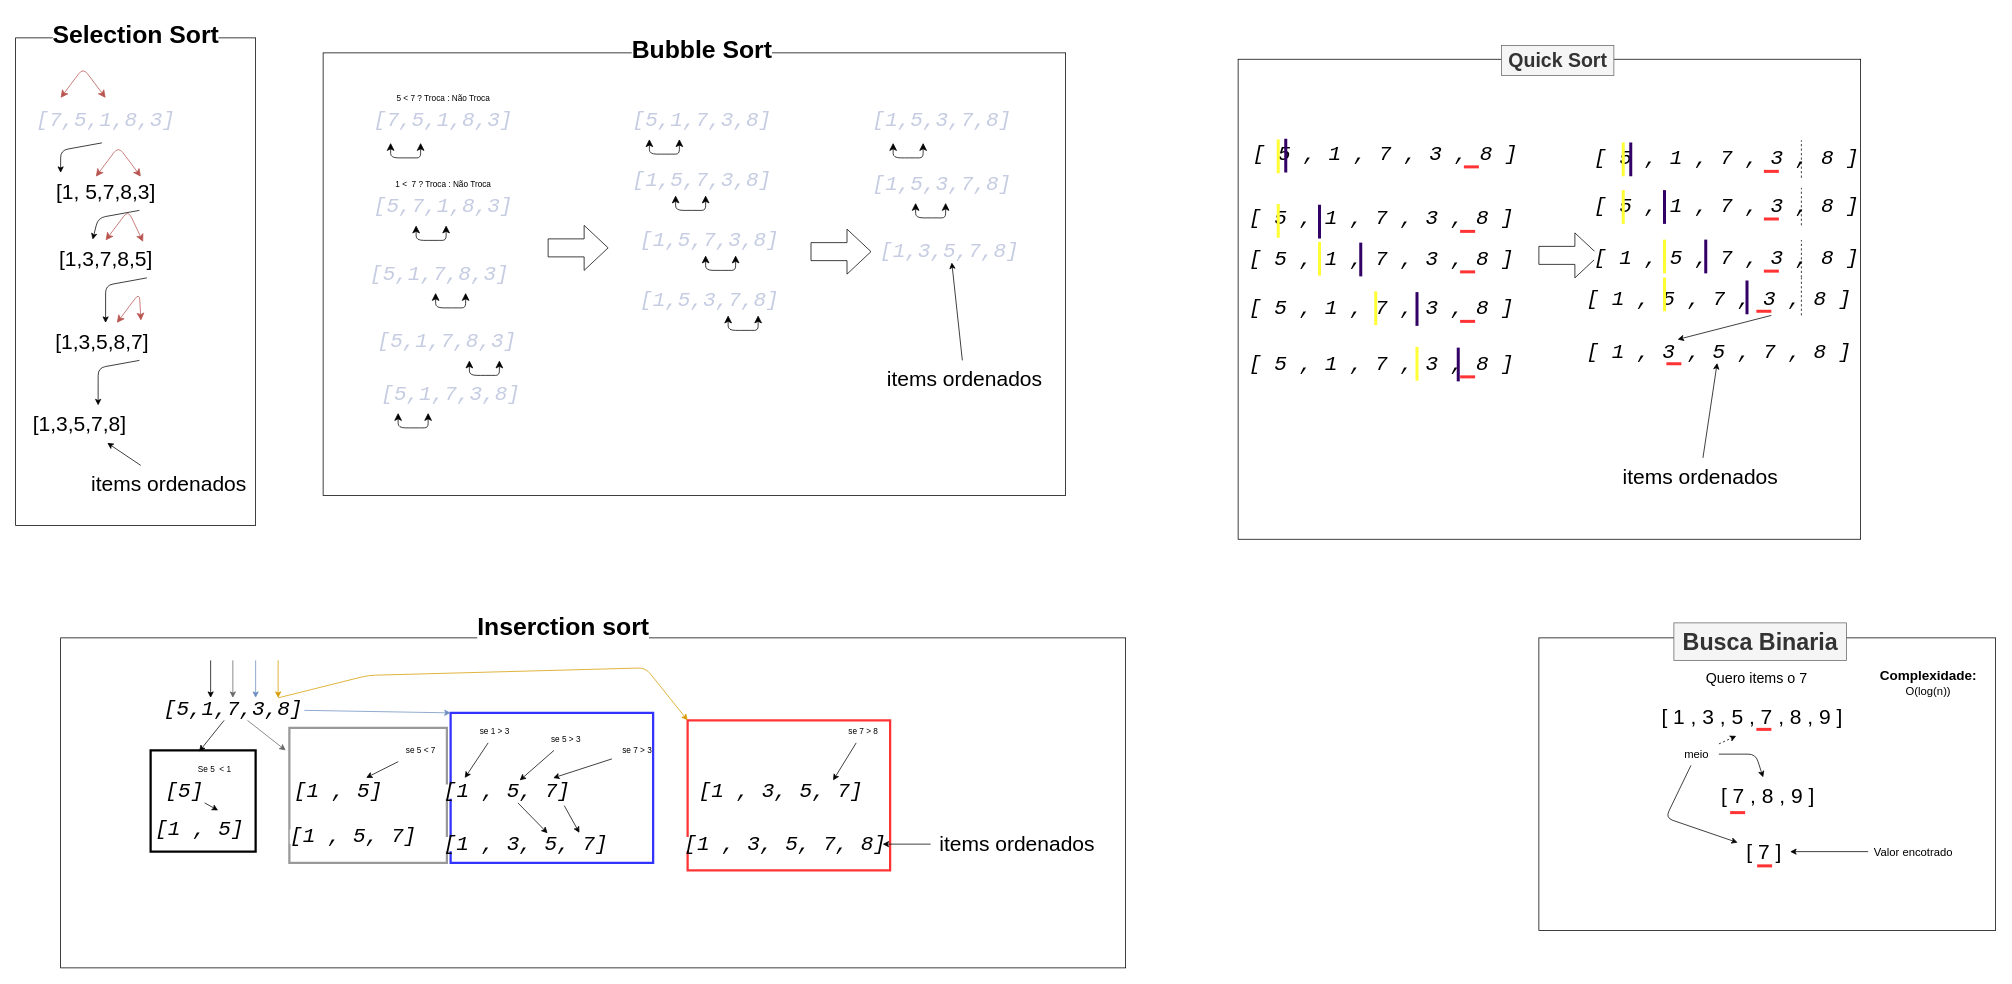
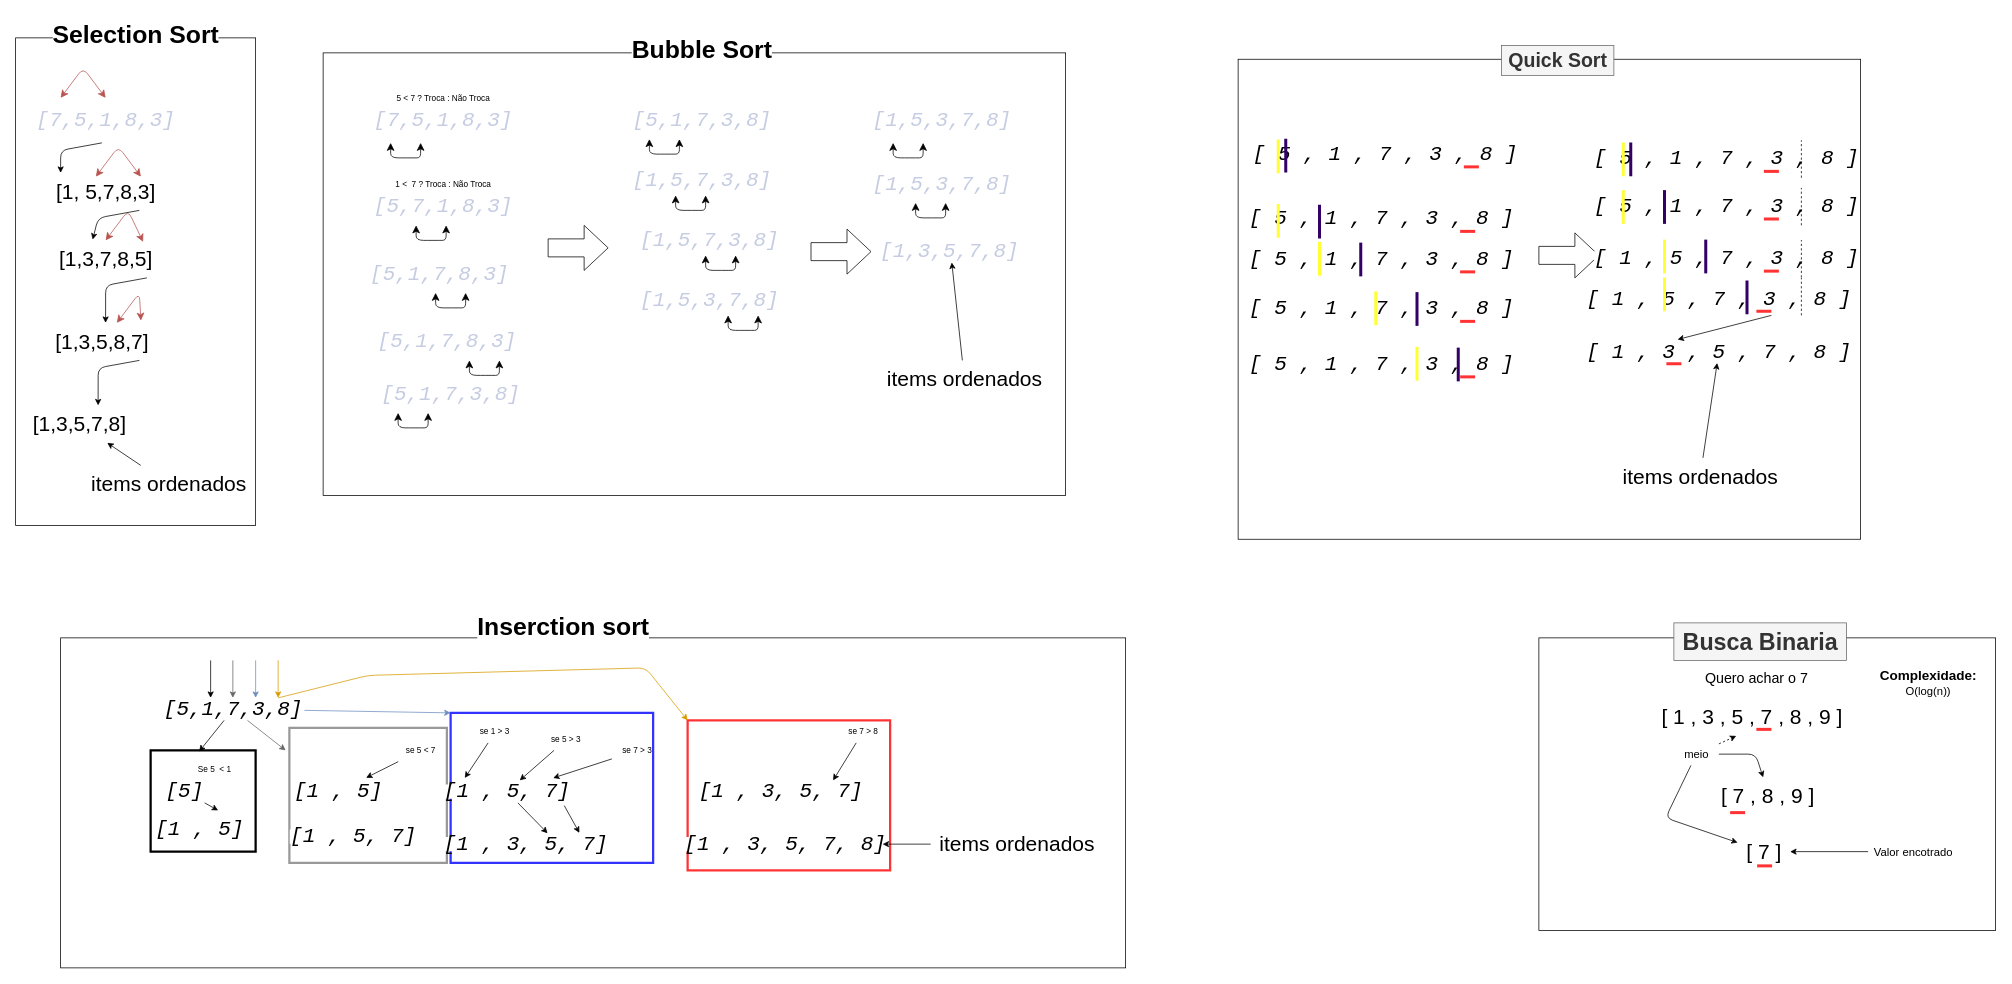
- <mxCell id="140" value="Quero items o 7" style="text;html=1;align=center;verticalAlign=middle;resizable=0;points=[];autosize=1;strokeColor=none;fillColor=none;fontSize=19;fontColor=default;" parent="1" vertex="1"><mxGeometry x="2261" y="885" width="160" height="40" as="geometry" /></mxCell>
+ <mxCell id="140" value="Quero achar o 7" style="text;html=1;align=center;verticalAlign=middle;resizable=0;points=[];autosize=1;strokeColor=none;fillColor=none;fontSize=19;fontColor=default;" parent="1" vertex="1"><mxGeometry x="2261" y="885" width="160" height="40" as="geometry" /></mxCell>
